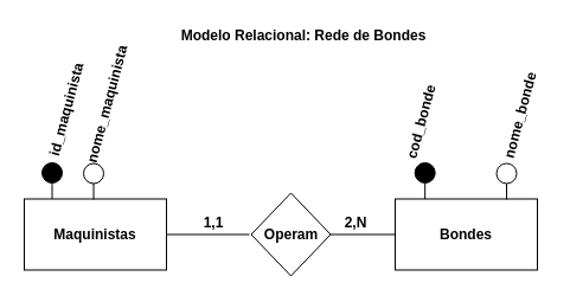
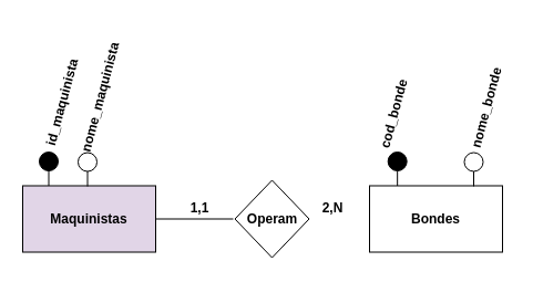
- <mxCell id="9" value="&lt;b&gt;Modelo Relacional: Rede de Bondes&lt;/b&gt;" style="text;html=1;strokeColor=none;fillColor=none;align=center;verticalAlign=middle;whiteSpace=wrap;rounded=0;" parent="1" vertex="1"><mxGeometry x="126" y="20" width="260" height="20" as="geometry" /></mxCell>
- <mxCell id="2" value="&lt;b&gt;Maquinistas&lt;/b&gt;" style="rounded=0;whiteSpace=wrap;html=1;" parent="1" vertex="1"><mxGeometry x="20" y="167.5" width="120" height="60" as="geometry" /></mxCell>
+ <mxCell id="2" value="&lt;b&gt;Maquinistas&lt;/b&gt;" style="rounded=0;whiteSpace=wrap;html=1;fillColor=#e1d5e7;" parent="1" vertex="1"><mxGeometry x="20" y="167.5" width="120" height="60" as="geometry" /></mxCell>
- <mxCell id="5" value="" style="endArrow=none;html=1;entryX=0;entryY=0.5;entryDx=0;entryDy=0;exitX=1;exitY=0.5;exitDx=0;exitDy=0;" parent="1" source="4" target="3" edge="1"><mxGeometry width="50" height="50" relative="1" as="geometry"><mxPoint x="20" y="307.5" as="sourcePoint" /><mxPoint x="70" y="257.5" as="targetPoint" /></mxGeometry></mxCell>
